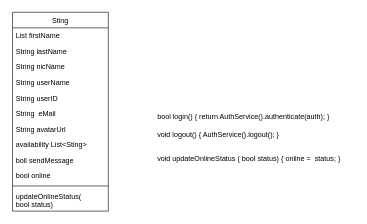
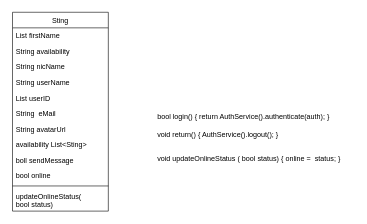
- <mxCell id="4" value="String lastName&#10;" style="text;align=left;verticalAlign=top;spacingLeft=4;spacingRight=4;overflow=hidden;rotatable=0;points=[[0,0.5],[1,0.5]];portConstraint=eastwest;rounded=0;shadow=0;html=0;" parent="2" vertex="1"><mxGeometry y="52" width="160" height="26" as="geometry" /></mxCell>
+ <mxCell id="4" value="String availability&#10;" style="text;align=left;verticalAlign=top;spacingLeft=4;spacingRight=4;overflow=hidden;rotatable=0;points=[[0,0.5],[1,0.5]];portConstraint=eastwest;rounded=0;shadow=0;html=0;" parent="2" vertex="1"><mxGeometry y="52" width="160" height="26" as="geometry" /></mxCell>
- <mxCell id="7" value="String userID&#10;&#10;" style="text;align=left;verticalAlign=top;spacingLeft=4;spacingRight=4;overflow=hidden;rotatable=0;points=[[0,0.5],[1,0.5]];portConstraint=eastwest;" parent="2" vertex="1"><mxGeometry y="130" width="160" height="26" as="geometry" /></mxCell>
+ <mxCell id="7" value="List userID&#10;&#10;" style="text;align=left;verticalAlign=top;spacingLeft=4;spacingRight=4;overflow=hidden;rotatable=0;points=[[0,0.5],[1,0.5]];portConstraint=eastwest;" parent="2" vertex="1"><mxGeometry y="130" width="160" height="26" as="geometry" /></mxCell>
- <mxCell id="16" value="void logout()&amp;nbsp;&lt;span style=&quot;background-color: initial;&quot;&gt;{ AuthService().logout(); }&amp;nbsp;&lt;/span&gt;" style="text;whiteSpace=wrap;html=1;" parent="1" vertex="1"><mxGeometry x="260" y="210" width="250" height="30" as="geometry" /></mxCell>
+ <mxCell id="16" value="void return()&amp;nbsp;&lt;span style=&quot;background-color: initial;&quot;&gt;{ AuthService().logout(); }&amp;nbsp;&lt;/span&gt;" style="text;whiteSpace=wrap;html=1;" parent="1" vertex="1"><mxGeometry x="260" y="210" width="250" height="30" as="geometry" /></mxCell>
